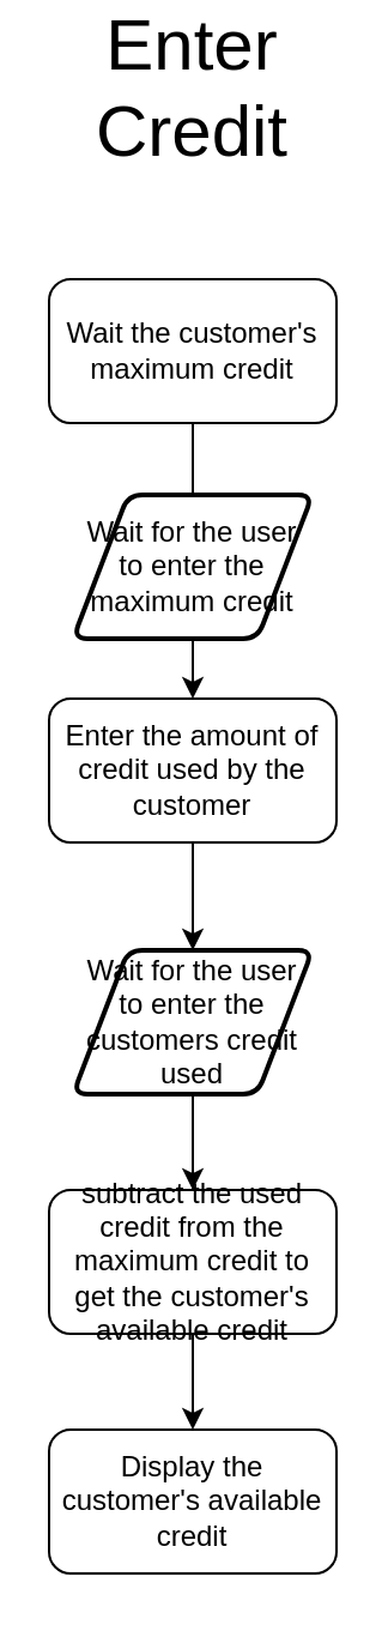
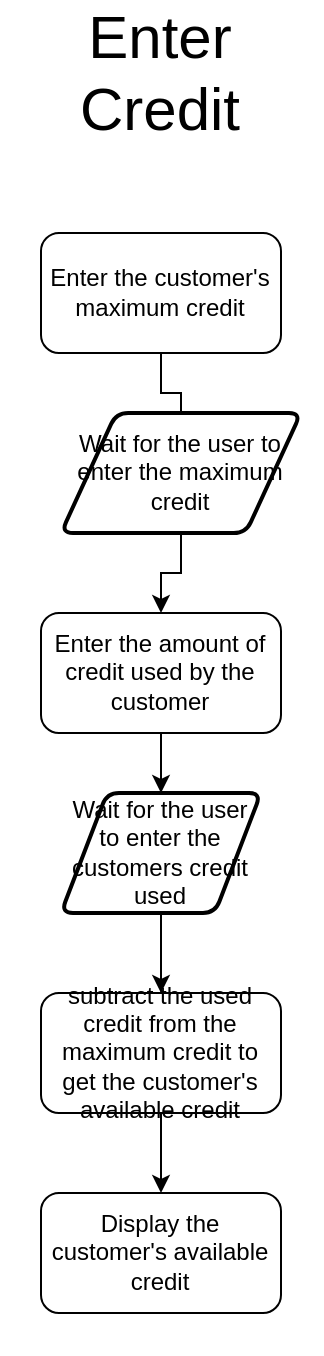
- <mxCell id="3" value="Wait the customer's maximum credit" style="rounded=1;whiteSpace=wrap;html=1;" vertex="1" parent="1"><mxGeometry x="20" y="110" width="120" height="60" as="geometry" /></mxCell>
+ <mxCell id="3" value="Enter the customer's maximum credit" style="rounded=1;whiteSpace=wrap;html=1;" vertex="1" parent="1"><mxGeometry x="20" y="110" width="120" height="60" as="geometry" /></mxCell>
- <mxCell id="5" value="Wait for the user to enter the maximum credit&lt;br&gt;" style="shape=parallelogram;html=1;strokeWidth=2;perimeter=parallelogramPerimeter;whiteSpace=wrap;rounded=1;arcSize=12;size=0.23;" vertex="1" parent="1"><mxGeometry x="30" y="200" width="100" height="60" as="geometry" /></mxCell>
+ <mxCell id="5" value="Wait for the user to enter the maximum credit&lt;br&gt;" style="shape=parallelogram;html=1;strokeWidth=2;perimeter=parallelogramPerimeter;whiteSpace=wrap;rounded=1;arcSize=12;size=0.23;" vertex="1" parent="1"><mxGeometry x="30" y="200" width="120" height="60" as="geometry" /></mxCell>
- <mxCell id="7" value="Enter the amount of credit used by the customer" style="rounded=1;whiteSpace=wrap;html=1;" vertex="1" parent="1"><mxGeometry x="20" y="285" width="120" height="60" as="geometry" /></mxCell>
+ <mxCell id="7" value="Enter the amount of credit used by the customer" style="rounded=1;whiteSpace=wrap;html=1;" vertex="1" parent="1"><mxGeometry x="20" y="300" width="120" height="60" as="geometry" /></mxCell>
